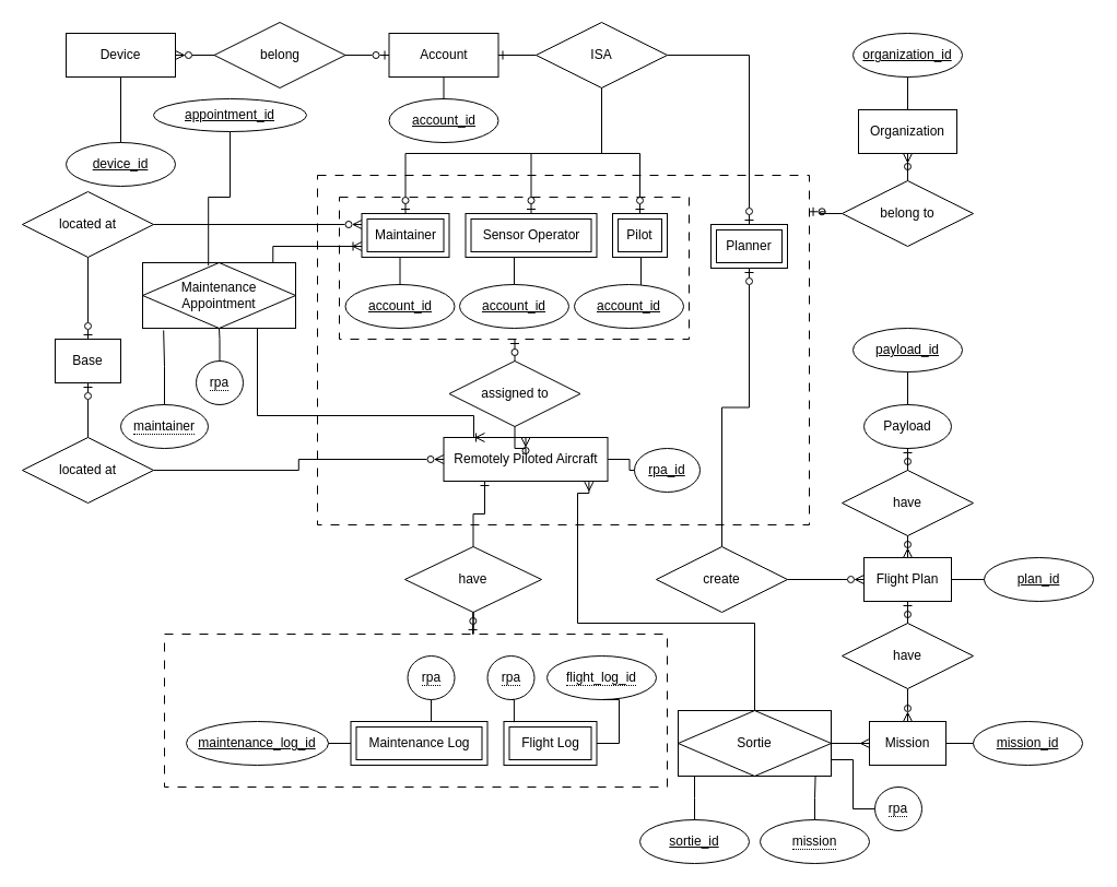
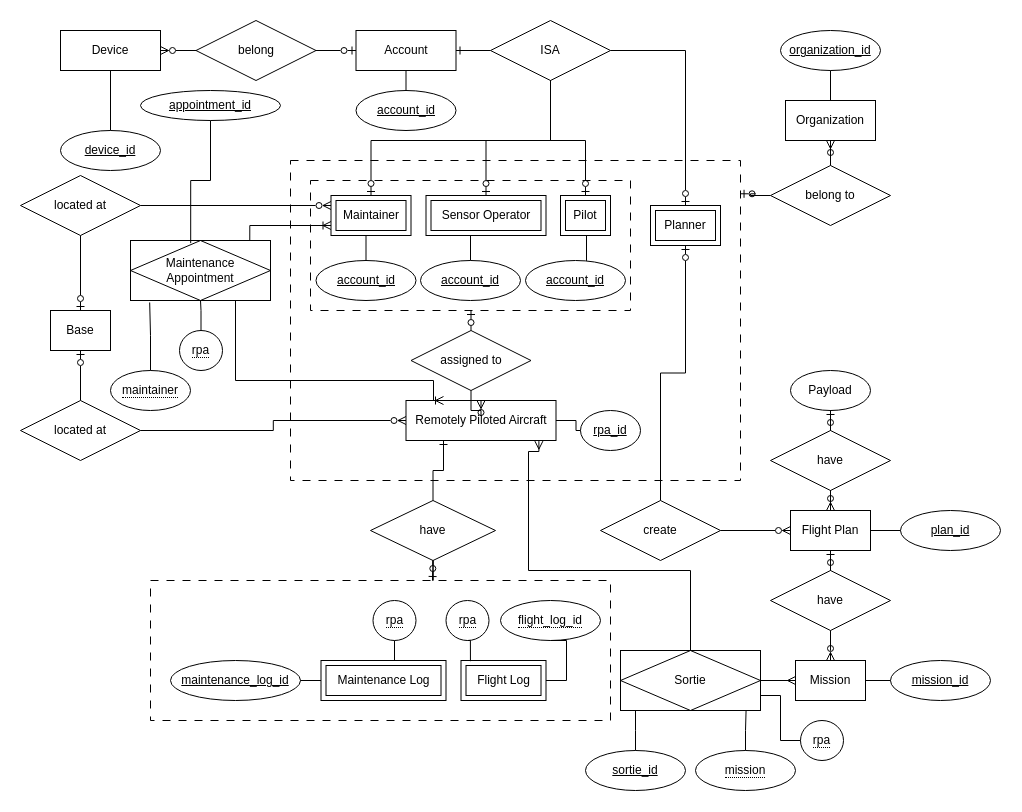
- <mxCell id="69" value="payload_id" style="ellipse;whiteSpace=wrap;html=1;align=center;fontStyle=4;fillColor=none;strokeColor=#000000;fontColor=#000000;" parent="1" vertex="1"><mxGeometry x="780" y="300" width="100" height="40" as="geometry" /></mxCell>
- <mxCell id="70" style="edgeStyle=orthogonalEdgeStyle;rounded=0;orthogonalLoop=1;jettySize=auto;html=1;exitX=0.5;exitY=1;exitDx=0;exitDy=0;entryX=0.5;entryY=0;entryDx=0;entryDy=0;endArrow=none;endFill=0;fillColor=none;strokeColor=#000000;fontColor=#000000;" parent="1" source="69" target="16" edge="1"><mxGeometry relative="1" as="geometry" /></mxCell>
